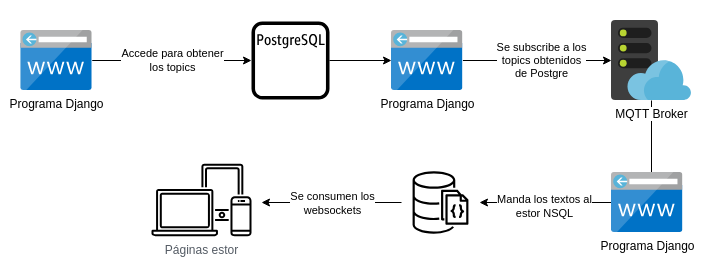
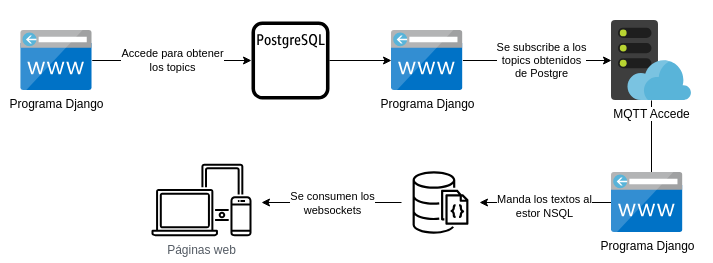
- <mxCell id="5" value="MQTT Broker&lt;br&gt;" style="sketch=0;aspect=fixed;html=1;points=[];align=center;image;fontSize=12;image=img/lib/mscae/WebHosting.svg;" parent="1" vertex="1"><mxGeometry x="611" y="20" width="80" height="80" as="geometry" /></mxCell>
+ <mxCell id="5" value="MQTT Accede&lt;br&gt;" style="sketch=0;aspect=fixed;html=1;points=[];align=center;image;fontSize=12;image=img/lib/mscae/WebHosting.svg;" parent="1" vertex="1"><mxGeometry x="611" y="20" width="80" height="80" as="geometry" /></mxCell>
- <mxCell id="10" value="Páginas estor" style="sketch=0;outlineConnect=0;gradientColor=none;fontColor=#545B64;strokeColor=none;fillColor=#000000;dashed=0;verticalLabelPosition=bottom;verticalAlign=top;align=center;html=1;fontSize=12;fontStyle=0;aspect=fixed;shape=mxgraph.aws4.illustration_devices;pointerEvents=1" parent="1" vertex="1"><mxGeometry x="151" y="163" width="100" height="73" as="geometry" /></mxCell>
+ <mxCell id="10" value="Páginas web" style="sketch=0;outlineConnect=0;gradientColor=none;fontColor=#545B64;strokeColor=none;fillColor=#000000;dashed=0;verticalLabelPosition=bottom;verticalAlign=top;align=center;html=1;fontSize=12;fontStyle=0;aspect=fixed;shape=mxgraph.aws4.illustration_devices;pointerEvents=1" parent="1" vertex="1"><mxGeometry x="151" y="163" width="100" height="73" as="geometry" /></mxCell>
